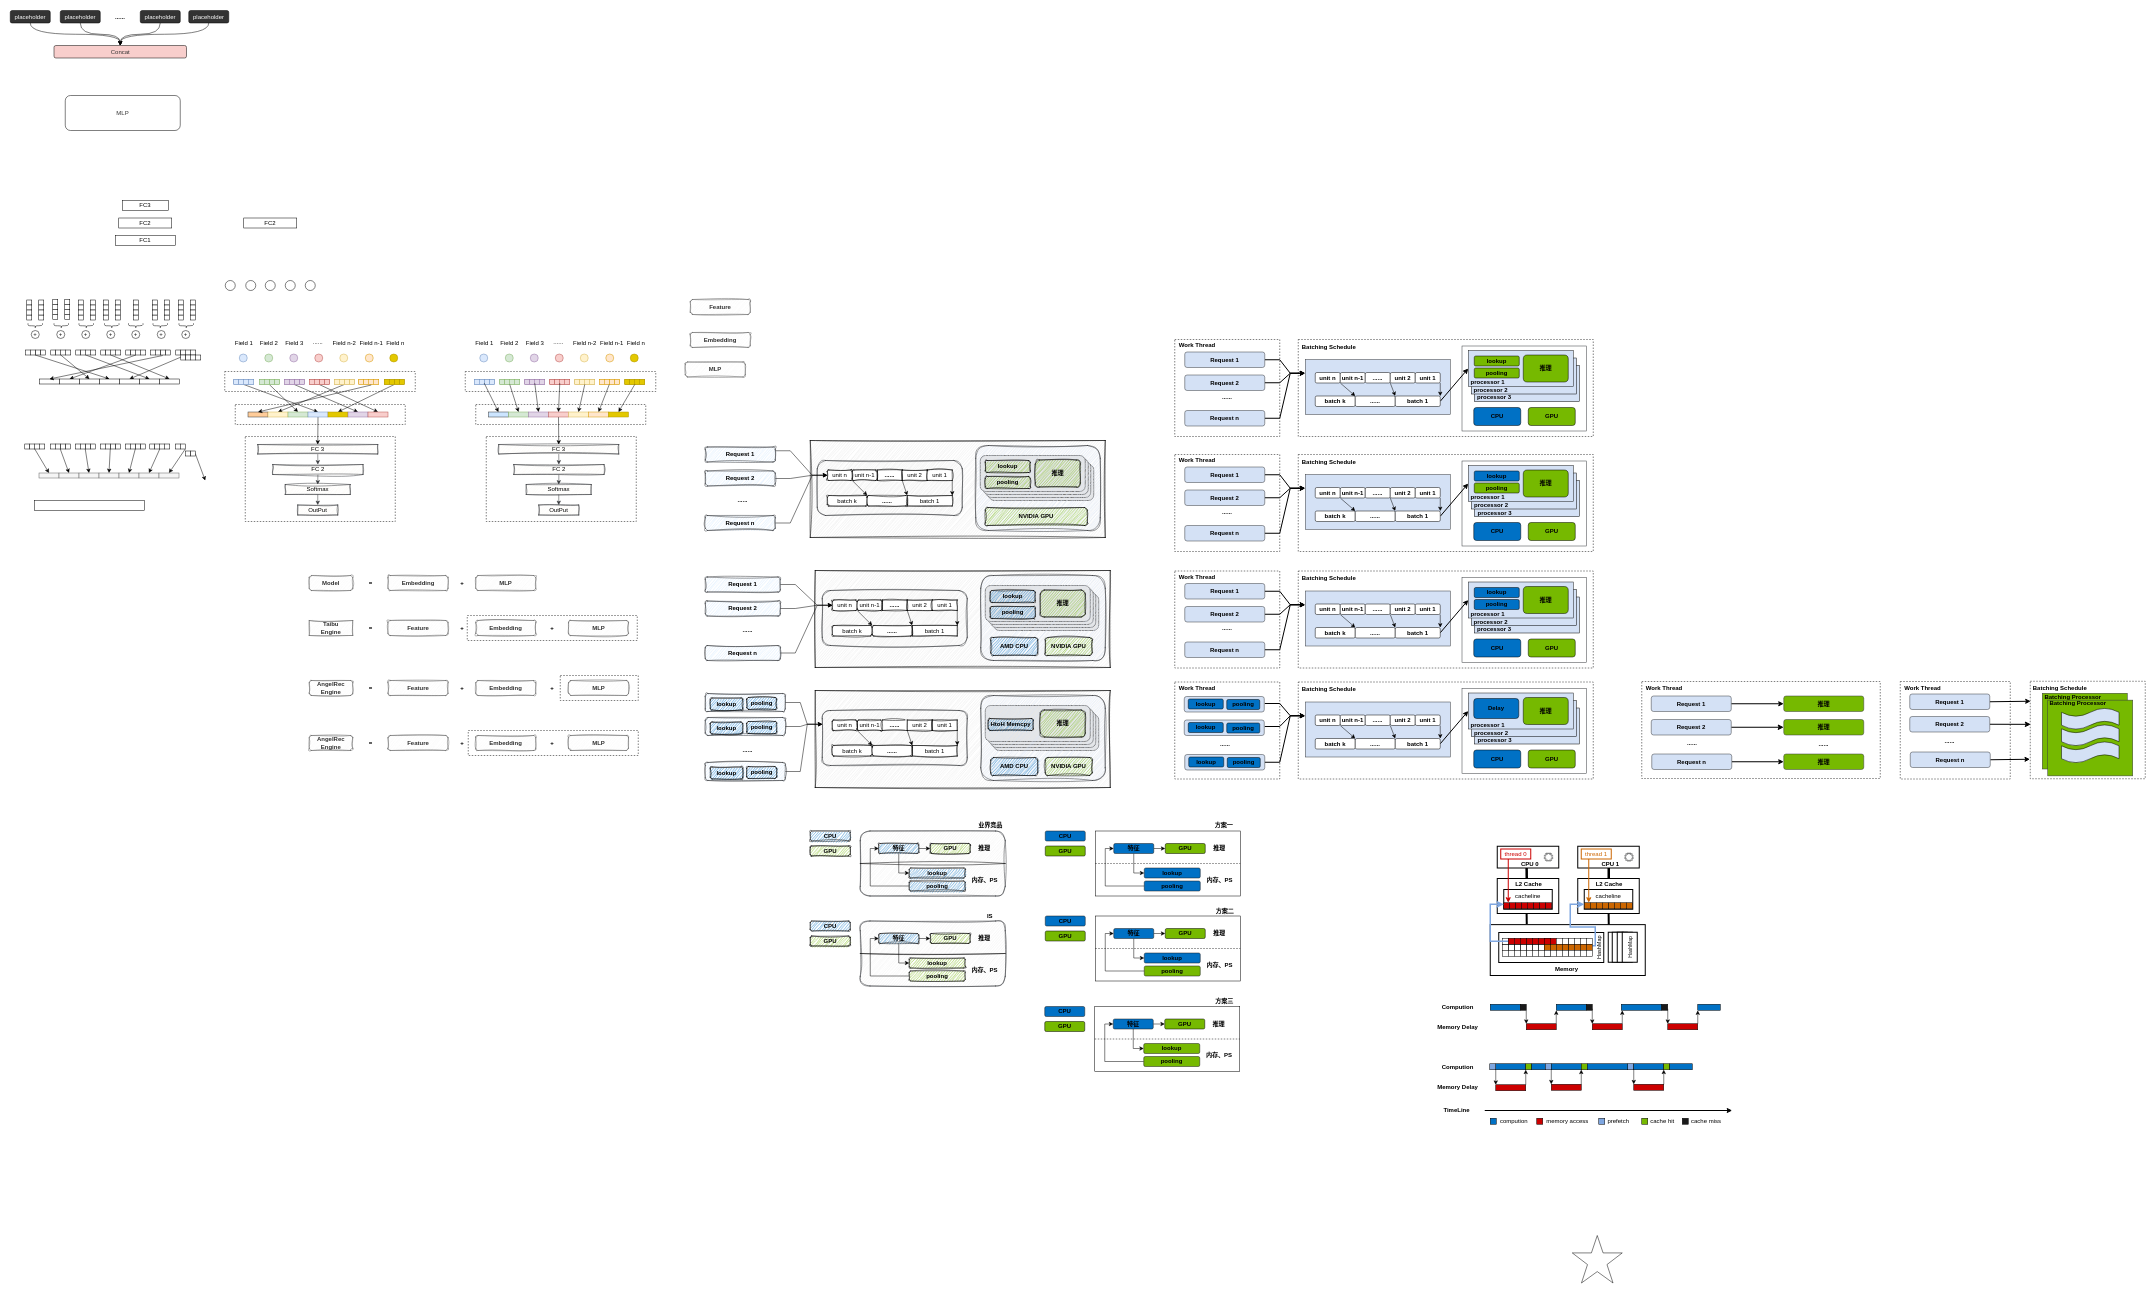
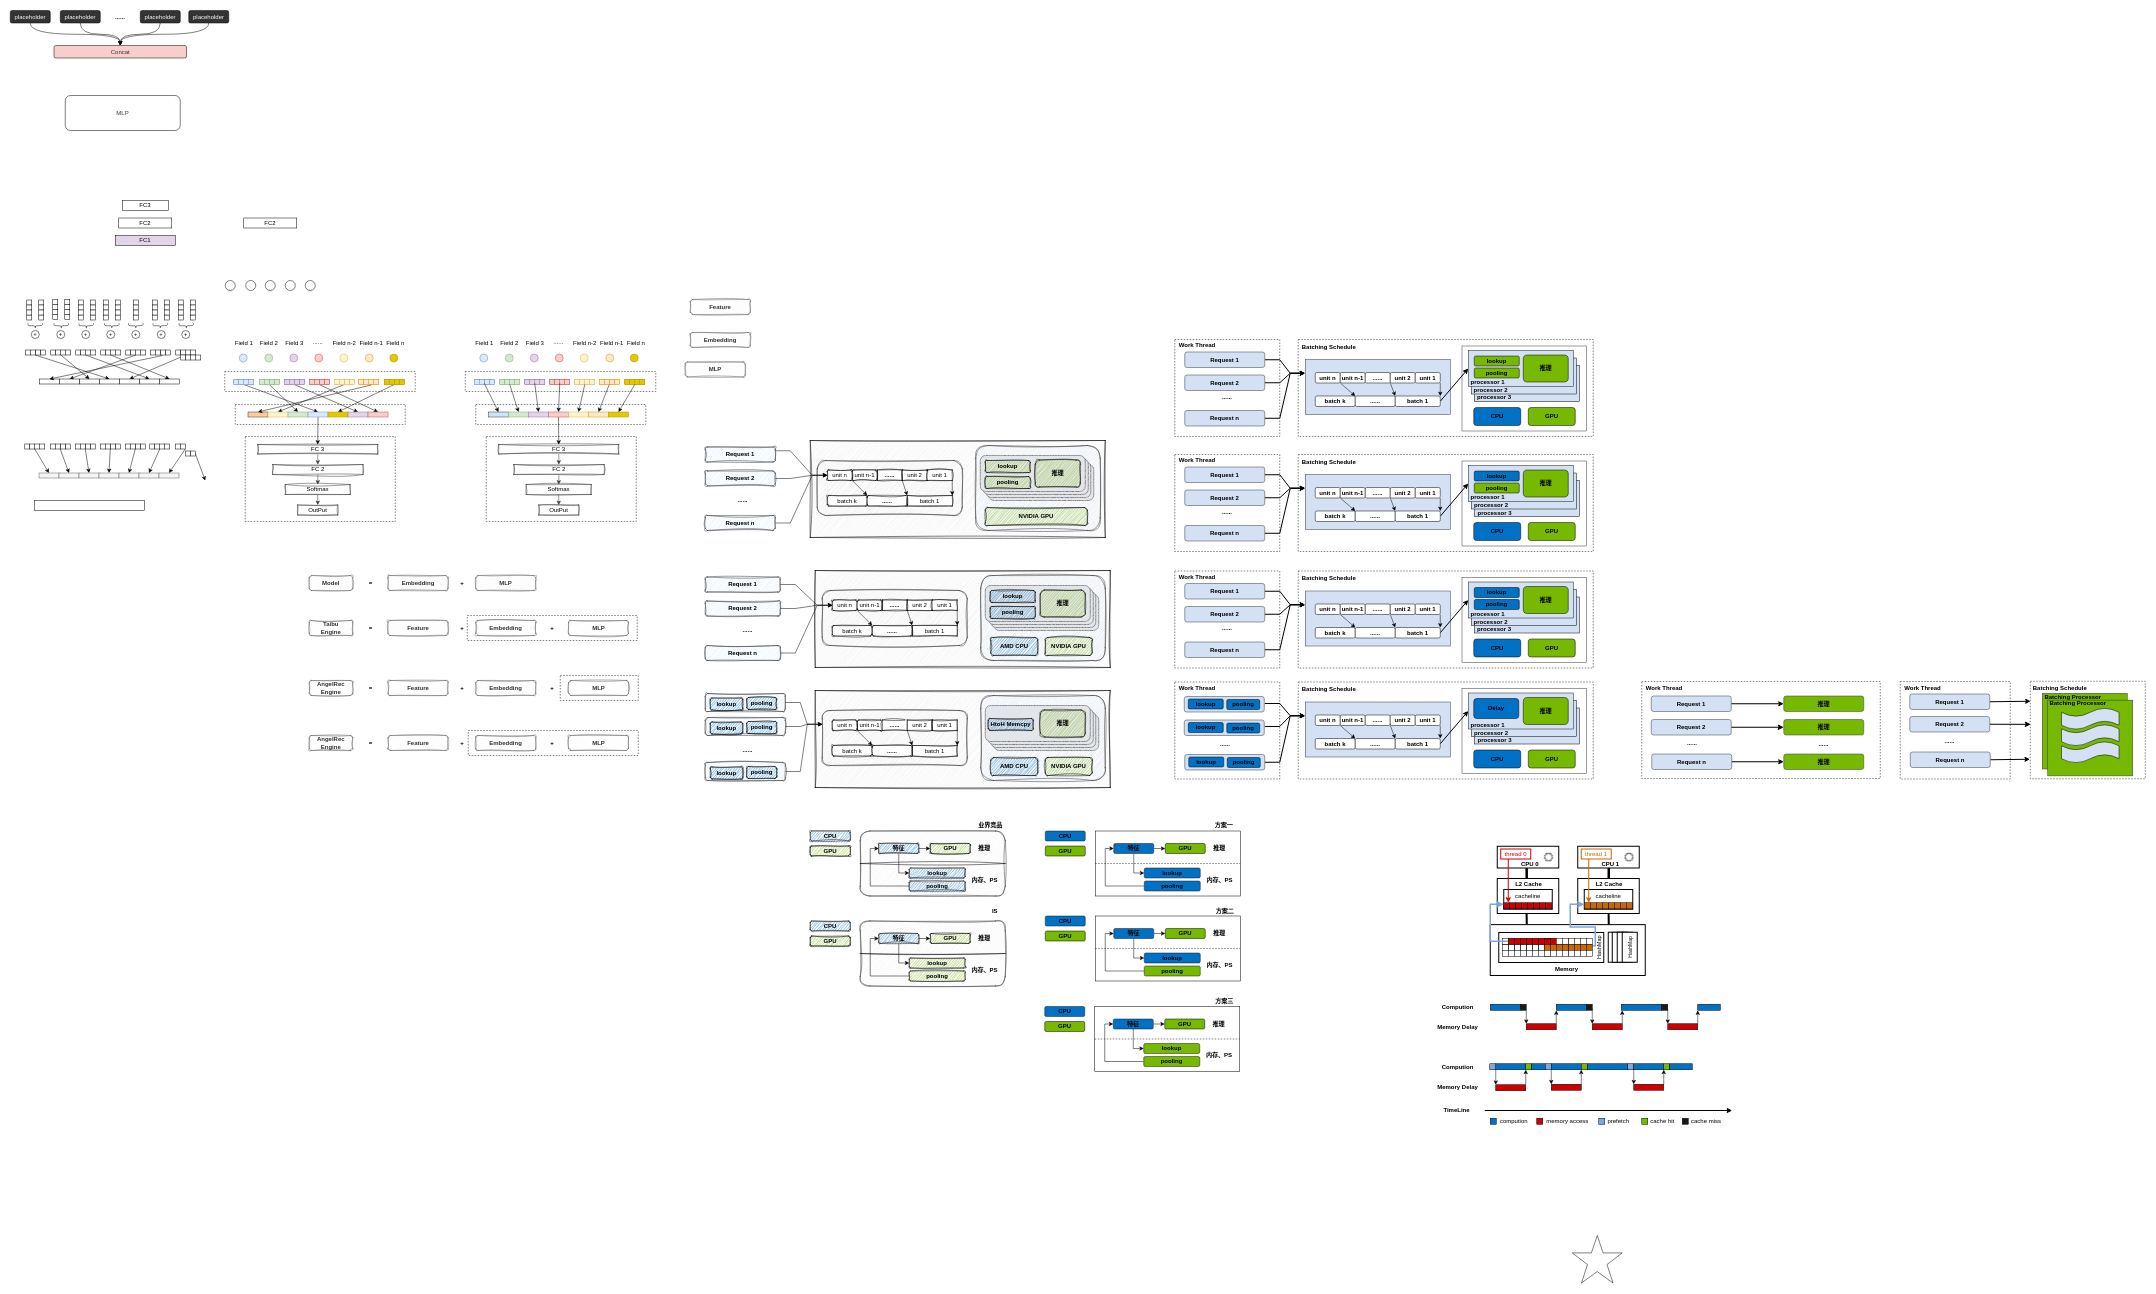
- <mxCell id="16" value="FC1" style="rounded=0;whiteSpace=wrap;html=1;" parent="1" vertex="1"><mxGeometry x="230" y="470" width="120" height="20" as="geometry" /></mxCell>
+ <mxCell id="16" value="FC1" style="rounded=0;whiteSpace=wrap;html=1;fillColor=#e1d5e7;" parent="1" vertex="1"><mxGeometry x="230" y="470" width="120" height="20" as="geometry" /></mxCell>
- <mxCell id="354" value="Taibu&lt;br&gt;Engine" style="whiteSpace=wrap;html=1;fontStyle=1;fillColor=#f5f5f5;fontColor=#333333;strokeColor=#666666;sketch=1;curveFitting=1;jiggle=2;rounded=0;" vertex="1" parent="1"><mxGeometry x="618" y="1240" width="87" height="30" as="geometry" /></mxCell>
+ <mxCell id="354" value="Taibu&lt;br&gt;Engine" style="rounded=1;whiteSpace=wrap;html=1;fontStyle=1;fillColor=#f5f5f5;fontColor=#333333;strokeColor=#666666;sketch=1;curveFitting=1;jiggle=2;" vertex="1" parent="1"><mxGeometry x="618" y="1240" width="87" height="30" as="geometry" /></mxCell>
- <mxCell id="419" value="IS" style="text;html=1;strokeColor=none;fillColor=none;align=center;verticalAlign=middle;whiteSpace=wrap;rounded=0;sketch=1;curveFitting=1;jiggle=2;fontStyle=1" vertex="1" parent="1"><mxGeometry x="1950" y="1821" width="59" height="20" as="geometry" /></mxCell>
+ <mxCell id="419" value="IS" style="text;html=1;strokeColor=none;fillColor=none;align=center;verticalAlign=middle;whiteSpace=wrap;rounded=0;sketch=1;curveFitting=1;jiggle=2;fontStyle=1" vertex="1" parent="1"><mxGeometry x="1960" y="1811" width="59" height="20" as="geometry" /></mxCell>
